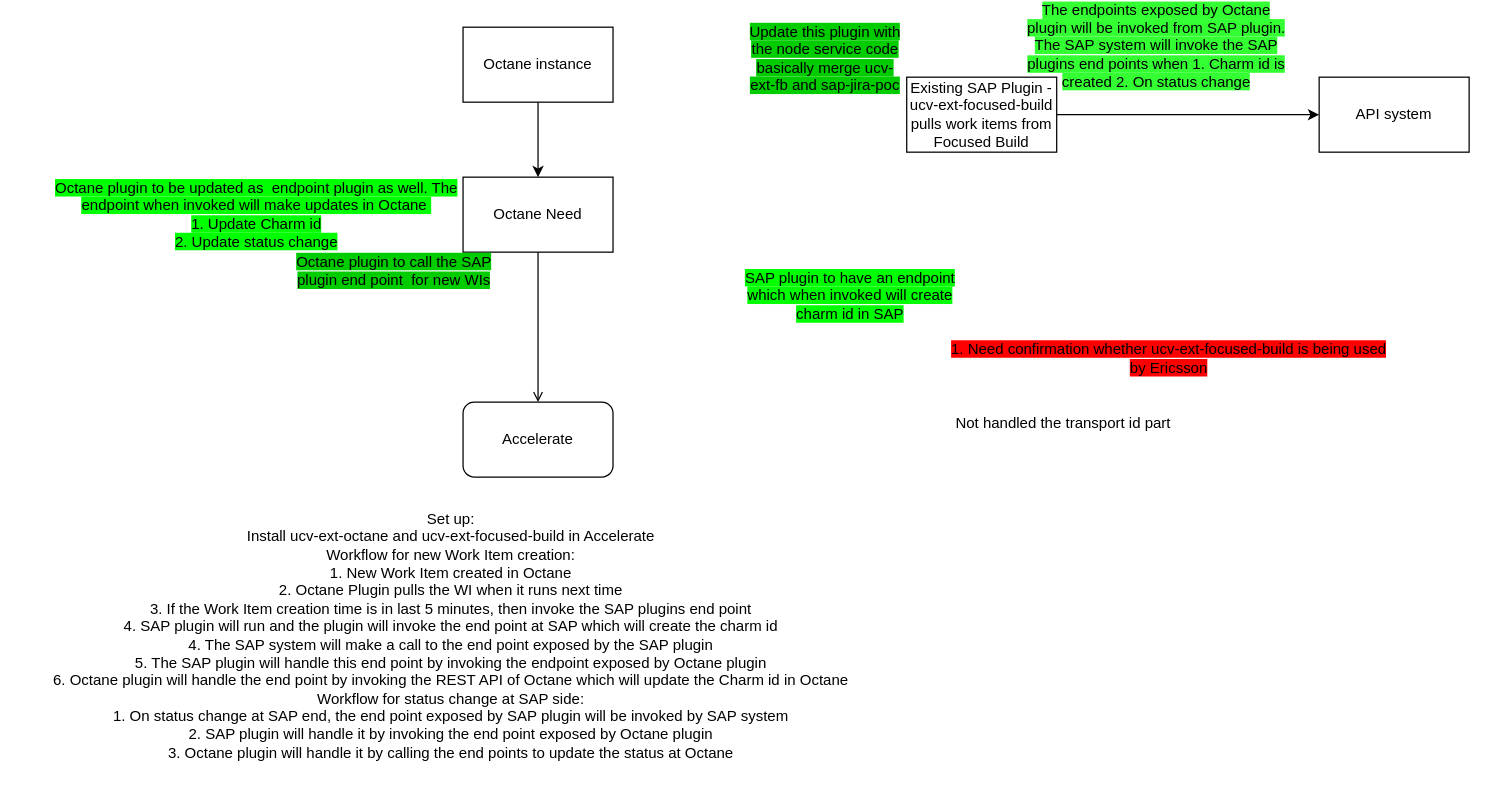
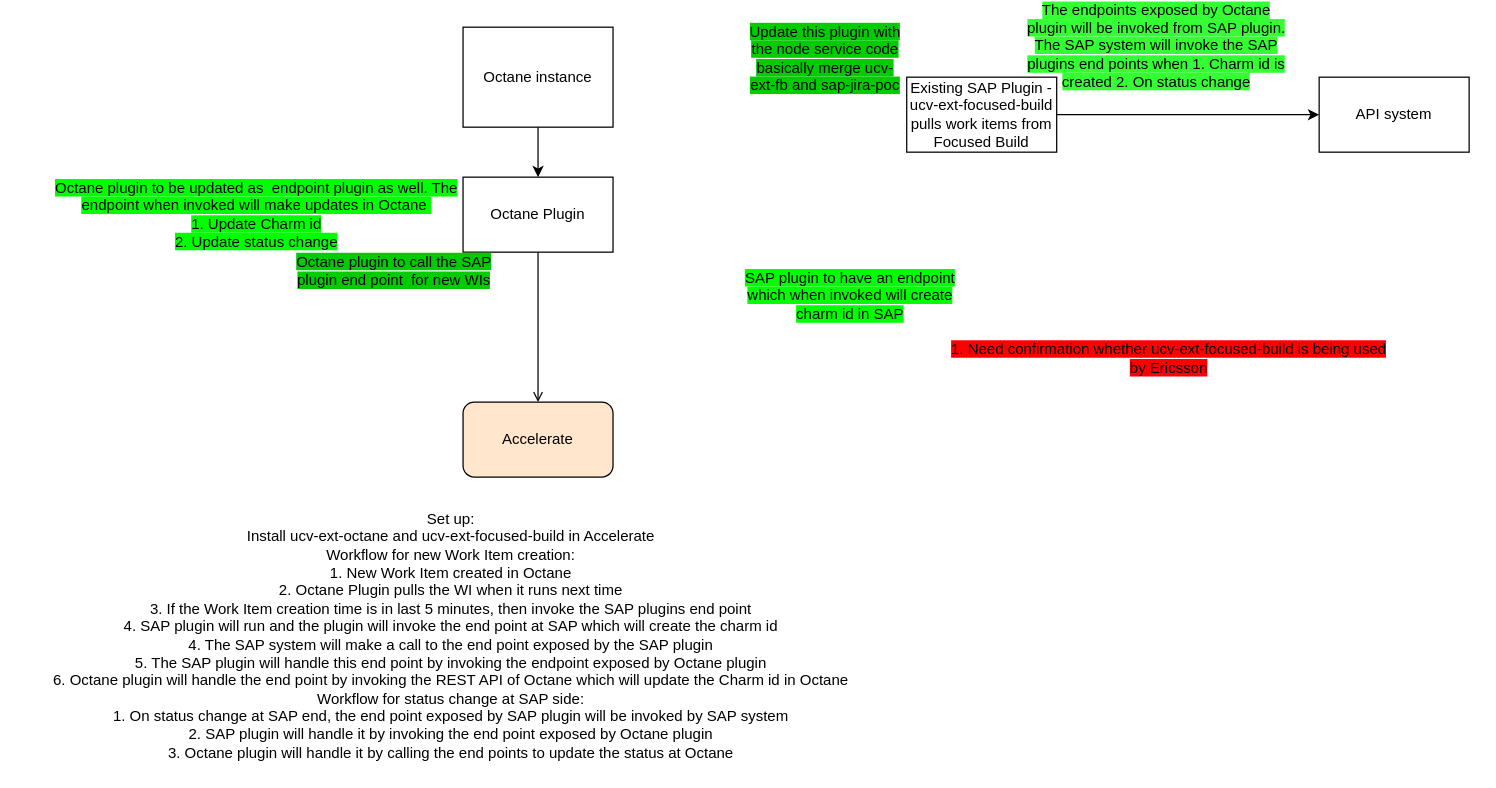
- <mxCell id="8" value="Octane instance" style="rounded=0;whiteSpace=wrap;html=1;" vertex="1" parent="1"><mxGeometry x="370" y="20" width="120" height="60" as="geometry" /></mxCell>
+ <mxCell id="8" value="Octane instance" style="rounded=0;whiteSpace=wrap;html=1;" vertex="1" parent="1"><mxGeometry x="370" y="20" width="120" height="80" as="geometry" /></mxCell>
- <mxCell id="3" value="Octane Need" style="rounded=0;whiteSpace=wrap;html=1;" vertex="1" parent="1"><mxGeometry x="370" y="140" width="120" height="60" as="geometry" /></mxCell>
+ <mxCell id="3" value="Octane Plugin" style="rounded=0;whiteSpace=wrap;html=1;" vertex="1" parent="1"><mxGeometry x="370" y="140" width="120" height="60" as="geometry" /></mxCell>
- <mxCell id="17" value="Not handled the transport id part&lt;br&gt;" style="text;html=1;align=center;verticalAlign=middle;resizable=0;points=[];autosize=1;strokeColor=none;fillColor=none;fontColor=#000000;" vertex="1" parent="1"><mxGeometry x="755" y="327" width="190" height="20" as="geometry" /></mxCell>
- <mxCell id="6" value="Accelerate" style="rounded=1;whiteSpace=wrap;html=1;" vertex="1" parent="1"><mxGeometry x="370" y="320" width="120" height="60" as="geometry" /></mxCell>
+ <mxCell id="6" value="Accelerate" style="rounded=1;whiteSpace=wrap;html=1;fillColor=#ffe6cc;" vertex="1" parent="1"><mxGeometry x="370" y="320" width="120" height="60" as="geometry" /></mxCell>
